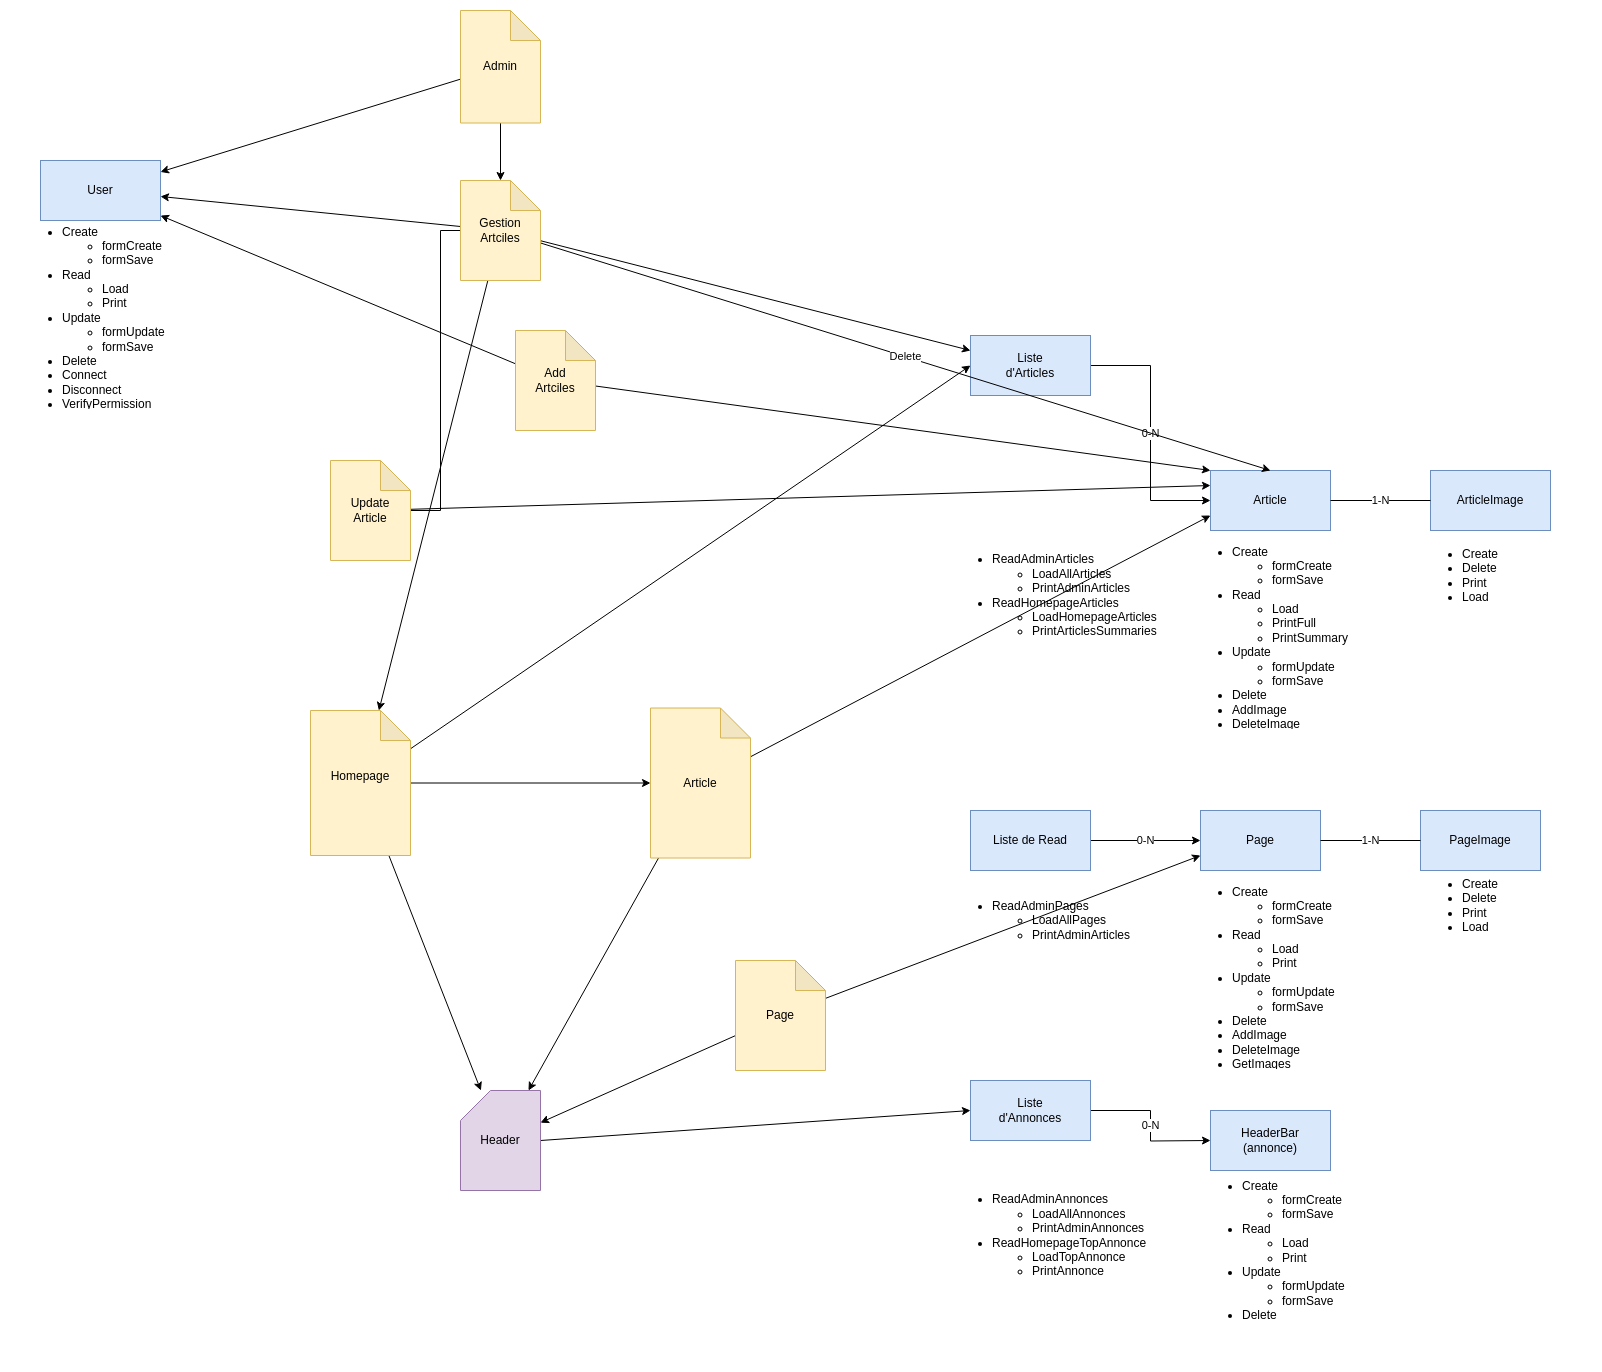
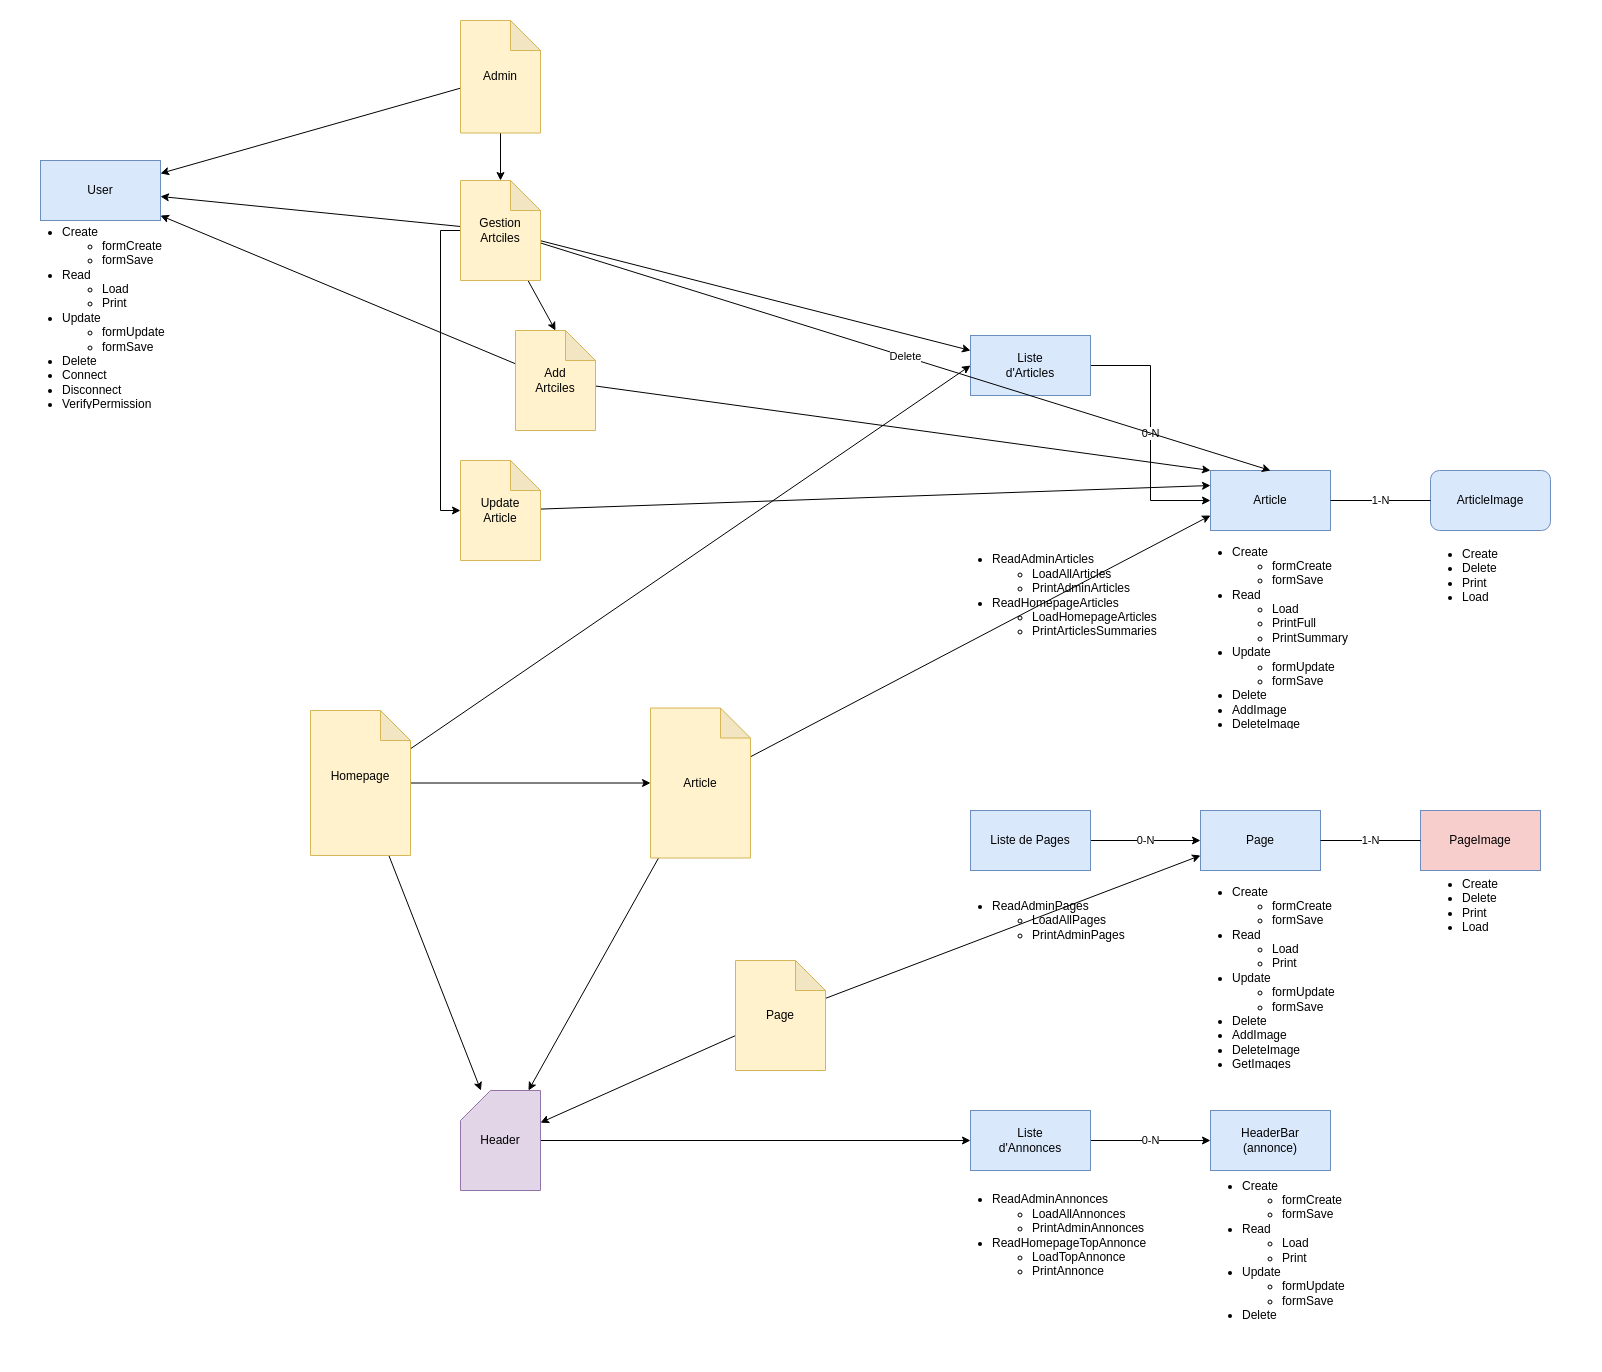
- <mxCell id="39" value="Admin" style="shape=note;whiteSpace=wrap;html=1;backgroundOutline=1;darkOpacity=0.05;fillColor=#fff2cc;strokeColor=#d6b656;" vertex="1" parent="1"><mxGeometry x="460" y="10" width="80" height="112.5" as="geometry" /></mxCell>
+ <mxCell id="39" value="Admin" style="shape=note;whiteSpace=wrap;html=1;backgroundOutline=1;darkOpacity=0.05;fillColor=#fff2cc;strokeColor=#d6b656;" vertex="1" parent="1"><mxGeometry x="460" y="20" width="80" height="112.5" as="geometry" /></mxCell>
- <mxCell id="11" value="ArticleImage" style="rounded=0;whiteSpace=wrap;html=1;fillColor=#dae8fc;strokeColor=#6c8ebf;" vertex="1" parent="1"><mxGeometry x="1430" y="470" width="120" height="60" as="geometry" /></mxCell>
+ <mxCell id="11" value="ArticleImage" style="whiteSpace=wrap;html=1;fillColor=#dae8fc;strokeColor=#6c8ebf;rounded=1;" vertex="1" parent="1"><mxGeometry x="1430" y="470" width="120" height="60" as="geometry" /></mxCell>
- <mxCell id="50" value="Update&lt;br&gt;Article" style="shape=note;whiteSpace=wrap;html=1;backgroundOutline=1;darkOpacity=0.05;fillColor=#fff2cc;strokeColor=#d6b656;" vertex="1" parent="1"><mxGeometry x="330" y="460" width="80" height="100" as="geometry" /></mxCell>
+ <mxCell id="50" value="Update&lt;br&gt;Article" style="shape=note;whiteSpace=wrap;html=1;backgroundOutline=1;darkOpacity=0.05;fillColor=#fff2cc;strokeColor=#d6b656;" vertex="1" parent="1"><mxGeometry x="460" y="460" width="80" height="100" as="geometry" /></mxCell>
- <mxCell id="43" style="edgeStyle=none;rounded=0;orthogonalLoop=1;jettySize=auto;html=1;" edge="1" parent="1" source="45" target="29"><mxGeometry relative="1" as="geometry" /></mxCell>
+ <mxCell id="43" style="edgeStyle=none;rounded=0;orthogonalLoop=1;jettySize=auto;html=1;entryX=0.5;entryY=0;entryDx=0;entryDy=0;entryPerimeter=0;" edge="1" parent="1" source="45" target="48"><mxGeometry relative="1" as="geometry" /></mxCell>
- <mxCell id="20" value="Liste de Read" style="rounded=0;whiteSpace=wrap;html=1;fillColor=#dae8fc;strokeColor=#6c8ebf;" vertex="1" parent="1"><mxGeometry x="970" y="810" width="120" height="60" as="geometry" /></mxCell>
+ <mxCell id="20" value="Liste de Pages" style="rounded=0;whiteSpace=wrap;html=1;fillColor=#dae8fc;strokeColor=#6c8ebf;" vertex="1" parent="1"><mxGeometry x="970" y="810" width="120" height="60" as="geometry" /></mxCell>
- <mxCell id="14" value="PageImage" style="rounded=0;whiteSpace=wrap;html=1;fillColor=#dae8fc;strokeColor=#6c8ebf;" vertex="1" parent="1"><mxGeometry x="1420" y="810" width="120" height="60" as="geometry" /></mxCell>
+ <mxCell id="14" value="PageImage" style="rounded=0;whiteSpace=wrap;html=1;fillColor=#f8cecc;strokeColor=#6c8ebf;" vertex="1" parent="1"><mxGeometry x="1420" y="810" width="120" height="60" as="geometry" /></mxCell>
- <mxCell id="21" value="&lt;ul&gt;&lt;li&gt;&lt;span style=&quot;background-color: initial;&quot;&gt;ReadAdminPages&lt;/span&gt;&lt;/li&gt;&lt;ul&gt;&lt;li&gt;LoadAllPages&lt;/li&gt;&lt;li&gt;PrintAdminArticles&lt;/li&gt;&lt;/ul&gt;&lt;/ul&gt;" style="text;strokeColor=none;fillColor=none;html=1;whiteSpace=wrap;verticalAlign=middle;overflow=hidden;" vertex="1" parent="1"><mxGeometry x="950" y="880" width="230" height="80" as="geometry" /></mxCell>
+ <mxCell id="21" value="&lt;ul&gt;&lt;li&gt;&lt;span style=&quot;background-color: initial;&quot;&gt;ReadAdminPages&lt;/span&gt;&lt;/li&gt;&lt;ul&gt;&lt;li&gt;LoadAllPages&lt;/li&gt;&lt;li&gt;PrintAdminPages&lt;/li&gt;&lt;/ul&gt;&lt;/ul&gt;" style="text;strokeColor=none;fillColor=none;html=1;whiteSpace=wrap;verticalAlign=middle;overflow=hidden;" vertex="1" parent="1"><mxGeometry x="950" y="880" width="230" height="80" as="geometry" /></mxCell>
- <mxCell id="23" value="Liste&lt;br&gt;d'Annonces" style="rounded=0;whiteSpace=wrap;html=1;fillColor=#dae8fc;strokeColor=#6c8ebf;" vertex="1" parent="1"><mxGeometry x="970" y="1080" width="120" height="60" as="geometry" /></mxCell>
+ <mxCell id="23" value="Liste&lt;br&gt;d'Annonces" style="rounded=0;whiteSpace=wrap;html=1;fillColor=#dae8fc;strokeColor=#6c8ebf;" vertex="1" parent="1"><mxGeometry x="970" y="1110" width="120" height="60" as="geometry" /></mxCell>
